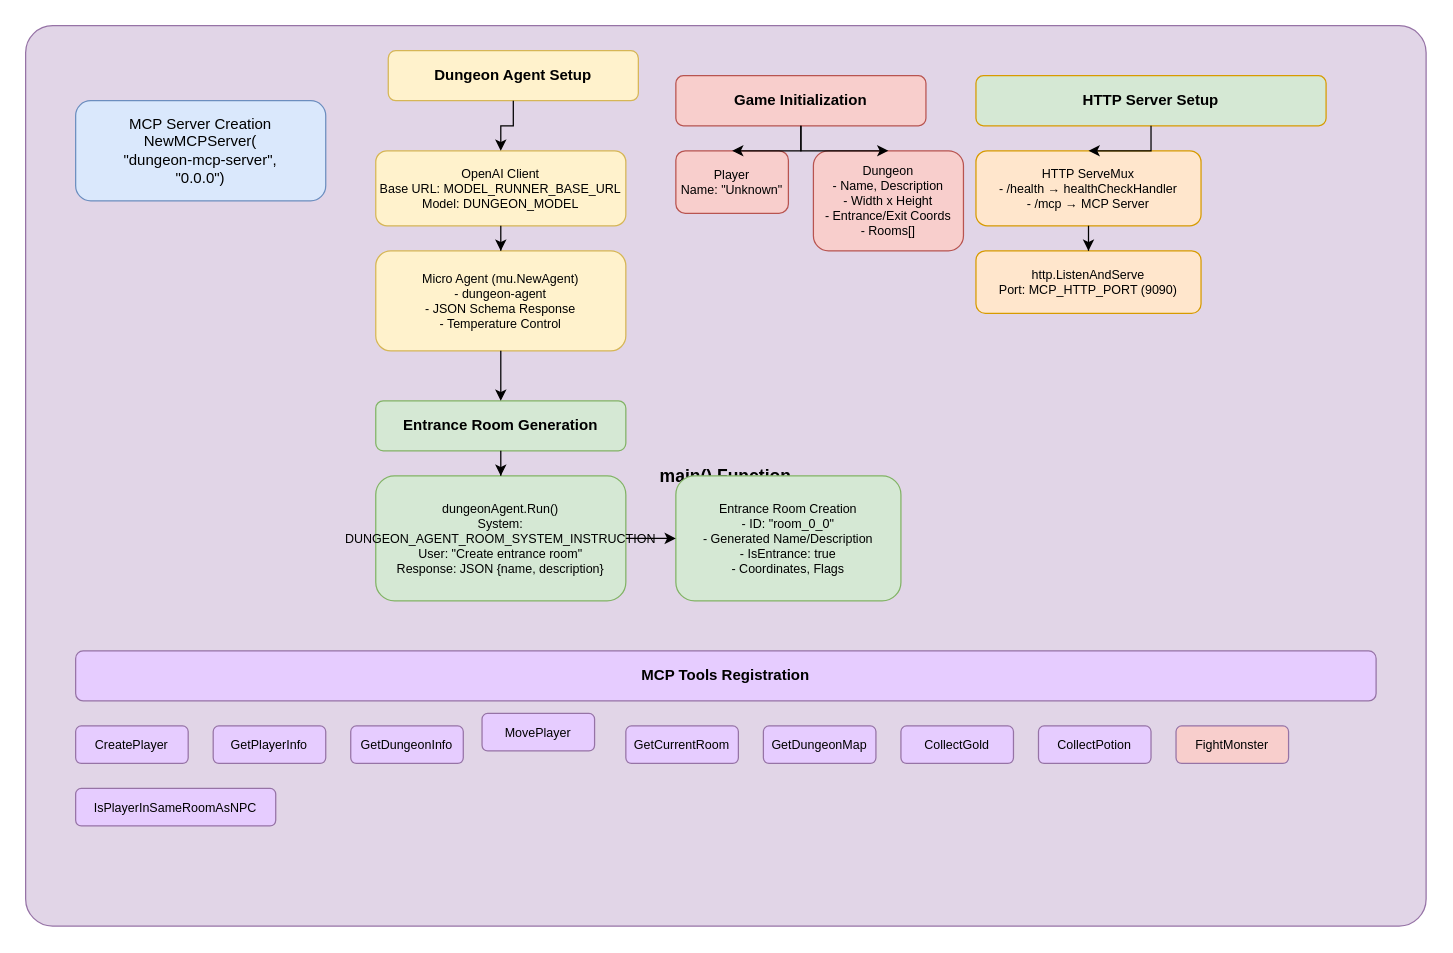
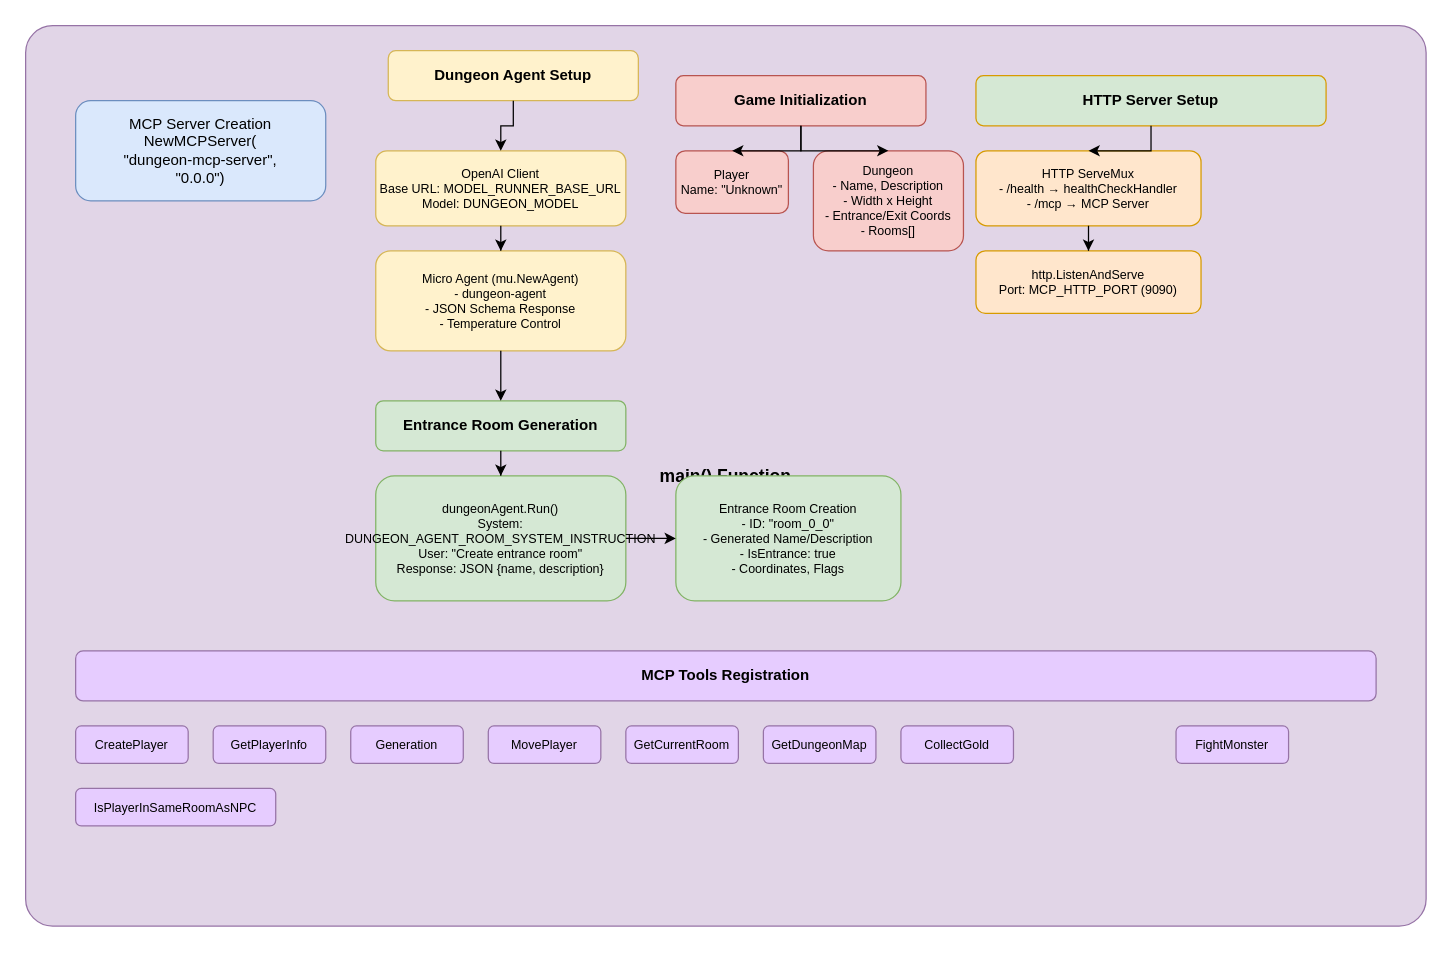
- <mxCell id="17" value="MovePlayer" style="rounded=1;whiteSpace=wrap;html=1;fillColor=#e6ccff;strokeColor=#9673a6;fontSize=10;" parent="1" vertex="1"><mxGeometry x="385" y="570" width="90" height="30" as="geometry" /></mxCell>
+ <mxCell id="17" value="MovePlayer" style="rounded=1;whiteSpace=wrap;html=1;fillColor=#e6ccff;strokeColor=#9673a6;fontSize=10;" parent="1" vertex="1"><mxGeometry x="390" y="580" width="90" height="30" as="geometry" /></mxCell>
- <mxCell id="16" value="GetDungeonInfo" style="rounded=1;whiteSpace=wrap;html=1;fillColor=#e6ccff;strokeColor=#9673a6;fontSize=10;" parent="1" vertex="1"><mxGeometry x="280" y="580" width="90" height="30" as="geometry" /></mxCell>
+ <mxCell id="16" value="Generation" style="rounded=1;whiteSpace=wrap;html=1;fillColor=#e6ccff;strokeColor=#9673a6;fontSize=10;" parent="1" vertex="1"><mxGeometry x="280" y="580" width="90" height="30" as="geometry" /></mxCell>
- <mxCell id="21" value="CollectPotion" style="rounded=1;whiteSpace=wrap;html=1;fillColor=#e6ccff;strokeColor=#9673a6;fontSize=10;" parent="1" vertex="1"><mxGeometry x="830" y="580" width="90" height="30" as="geometry" /></mxCell>
- <mxCell id="22" value="FightMonster" style="rounded=1;whiteSpace=wrap;html=1;fillColor=#f8cecc;strokeColor=#9673a6;fontSize=10;" parent="1" vertex="1"><mxGeometry x="940" y="580" width="90" height="30" as="geometry" /></mxCell>
+ <mxCell id="22" value="FightMonster" style="rounded=1;whiteSpace=wrap;html=1;fillColor=#e6ccff;strokeColor=#9673a6;fontSize=10;" parent="1" vertex="1"><mxGeometry x="940" y="580" width="90" height="30" as="geometry" /></mxCell>
